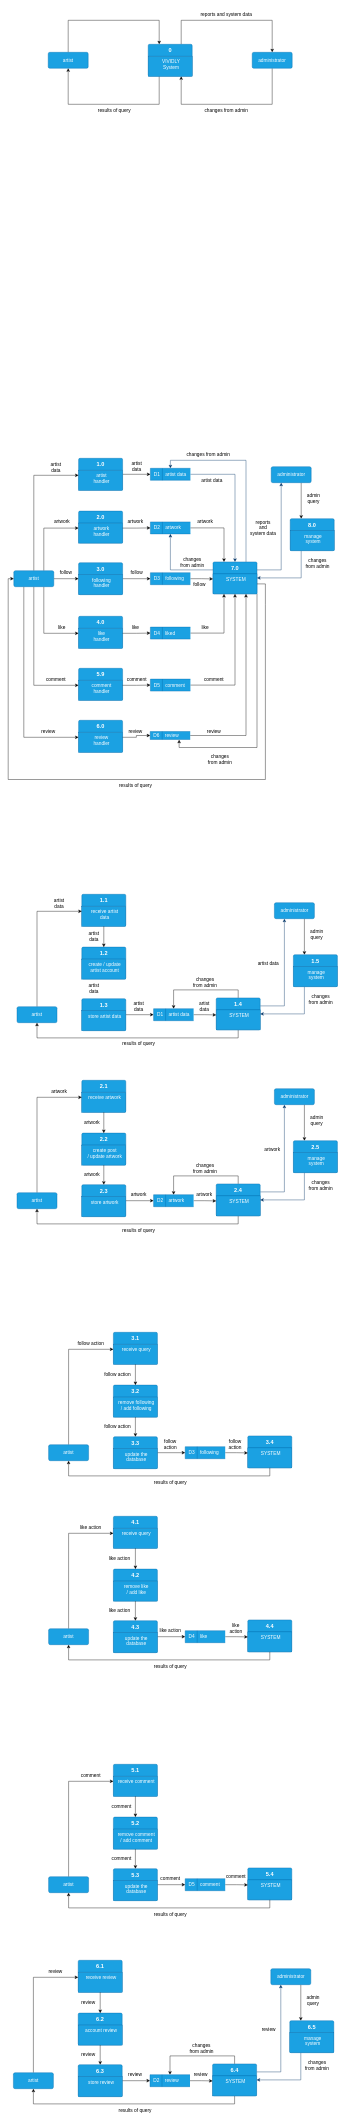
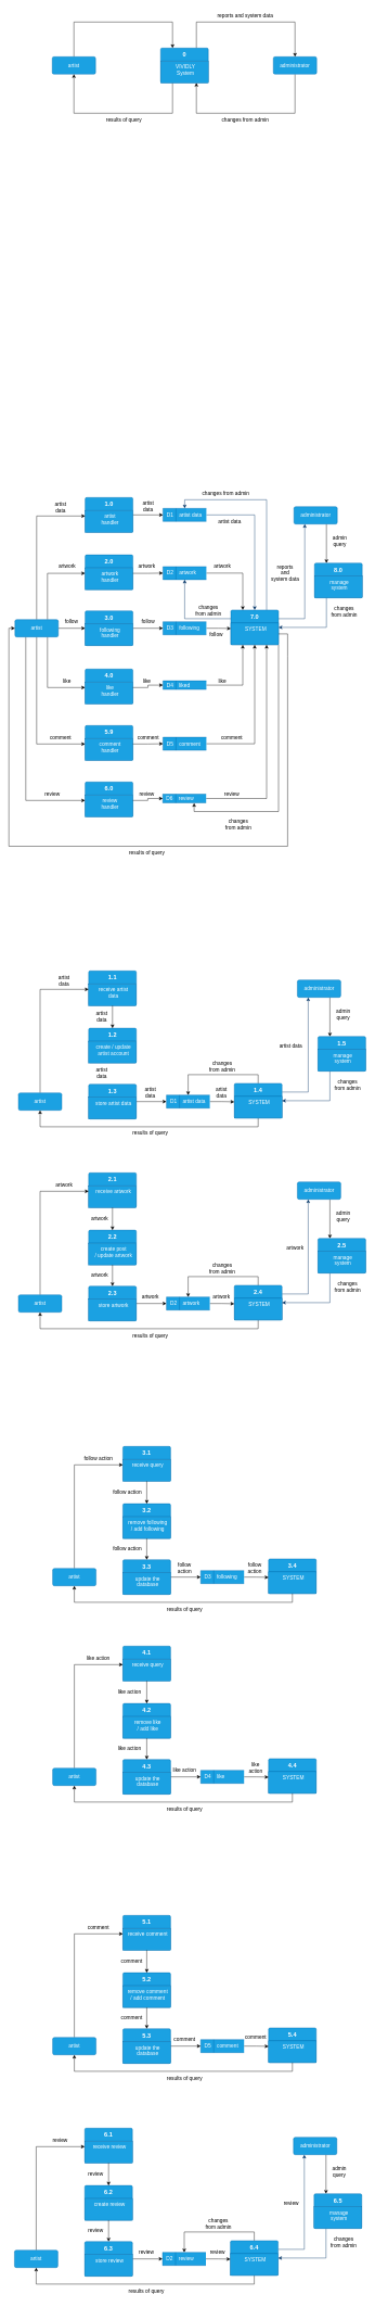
- <mxCell id="51" value="&amp;nbsp;D4&amp;nbsp; &amp;nbsp; liked" style="html=1;dashed=0;whiteSpace=wrap;shape=mxgraph.dfd.dataStoreID;align=left;spacingLeft=3;points=[[0,0],[0.5,0],[1,0],[0,0.5],[1,0.5],[0,1],[0.5,1],[1,1]];fillColor=#1ba1e2;strokeColor=#006EAF;fontColor=#ffffff;" parent="1" vertex="1"><mxGeometry x="375.5" y="1567" width="100" height="30" as="geometry" /></mxCell>
+ <mxCell id="51" value="&amp;nbsp;D4&amp;nbsp; &amp;nbsp; liked" style="html=1;dashed=0;whiteSpace=wrap;shape=mxgraph.dfd.dataStoreID;align=left;spacingLeft=3;points=[[0,0],[0.5,0],[1,0],[0,0.5],[1,0.5],[0,1],[0.5,1],[1,1]];fillColor=#1ba1e2;strokeColor=#006EAF;fontColor=#ffffff;" parent="1" vertex="1"><mxGeometry x="375.5" y="1567" width="100" height="20" as="geometry" /></mxCell>
- <mxCell id="243" value="account review" style="align=center;fillColor=#1ba1e2;spacingLeft=4;fontSize=12;verticalAlign=top;resizable=0;rotatable=0;part=1;html=1;rounded=0;fontColor=#ffffff;strokeColor=#006EAF;" parent="242" vertex="1"><mxGeometry y="30" width="110" height="50" as="geometry" /></mxCell>
+ <mxCell id="243" value="create review" style="align=center;fillColor=#1ba1e2;spacingLeft=4;fontSize=12;verticalAlign=top;resizable=0;rotatable=0;part=1;html=1;rounded=0;fontColor=#ffffff;strokeColor=#006EAF;" parent="242" vertex="1"><mxGeometry y="30" width="110" height="50" as="geometry" /></mxCell>
